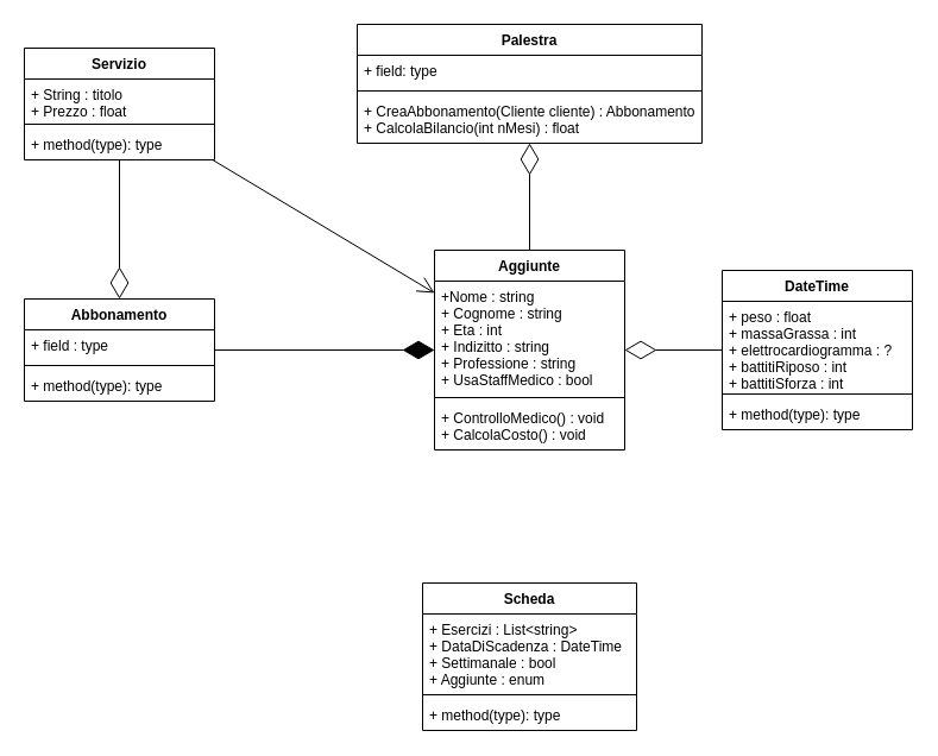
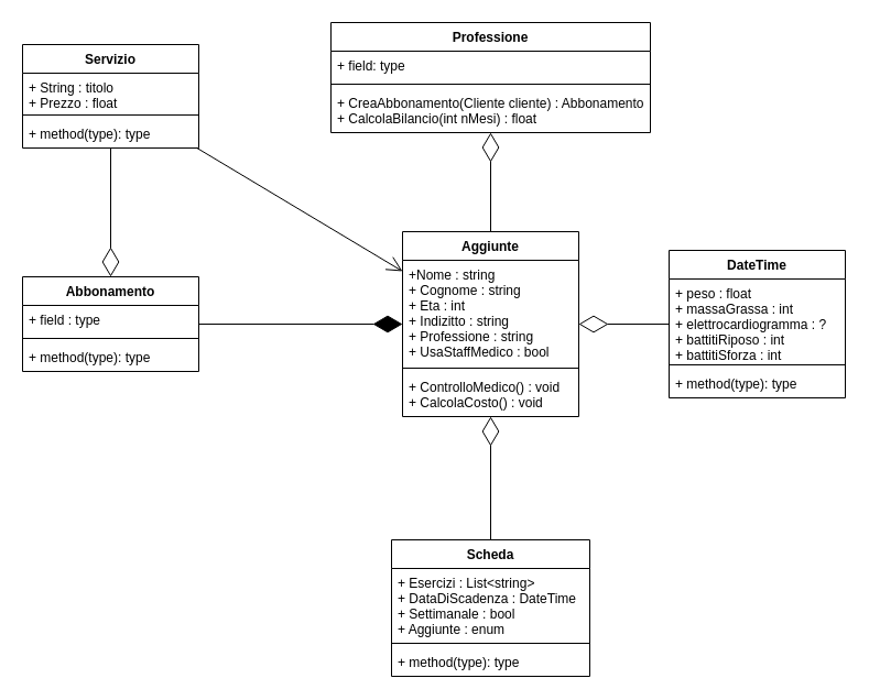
- <mxCell id="2" value="Palestra" style="swimlane;fontStyle=1;align=center;verticalAlign=top;childLayout=stackLayout;horizontal=1;startSize=26;horizontalStack=0;resizeParent=1;resizeParentMax=0;resizeLast=0;collapsible=1;marginBottom=0;" vertex="1" parent="1"><mxGeometry x="300" y="20" width="290" height="100" as="geometry" /></mxCell>
+ <mxCell id="2" value="Professione" style="swimlane;fontStyle=1;align=center;verticalAlign=top;childLayout=stackLayout;horizontal=1;startSize=26;horizontalStack=0;resizeParent=1;resizeParentMax=0;resizeLast=0;collapsible=1;marginBottom=0;" vertex="1" parent="1"><mxGeometry x="300" y="20" width="290" height="100" as="geometry" /></mxCell>
+ <mxCell id="28" value="" style="endArrow=diamondThin;endFill=0;endSize=24;html=1;" edge="1" parent="1" source="14" target="10"><mxGeometry width="160" relative="1" as="geometry"><mxPoint x="80" y="540" as="sourcePoint" /><mxPoint x="240" y="540" as="targetPoint" /></mxGeometry></mxCell>
